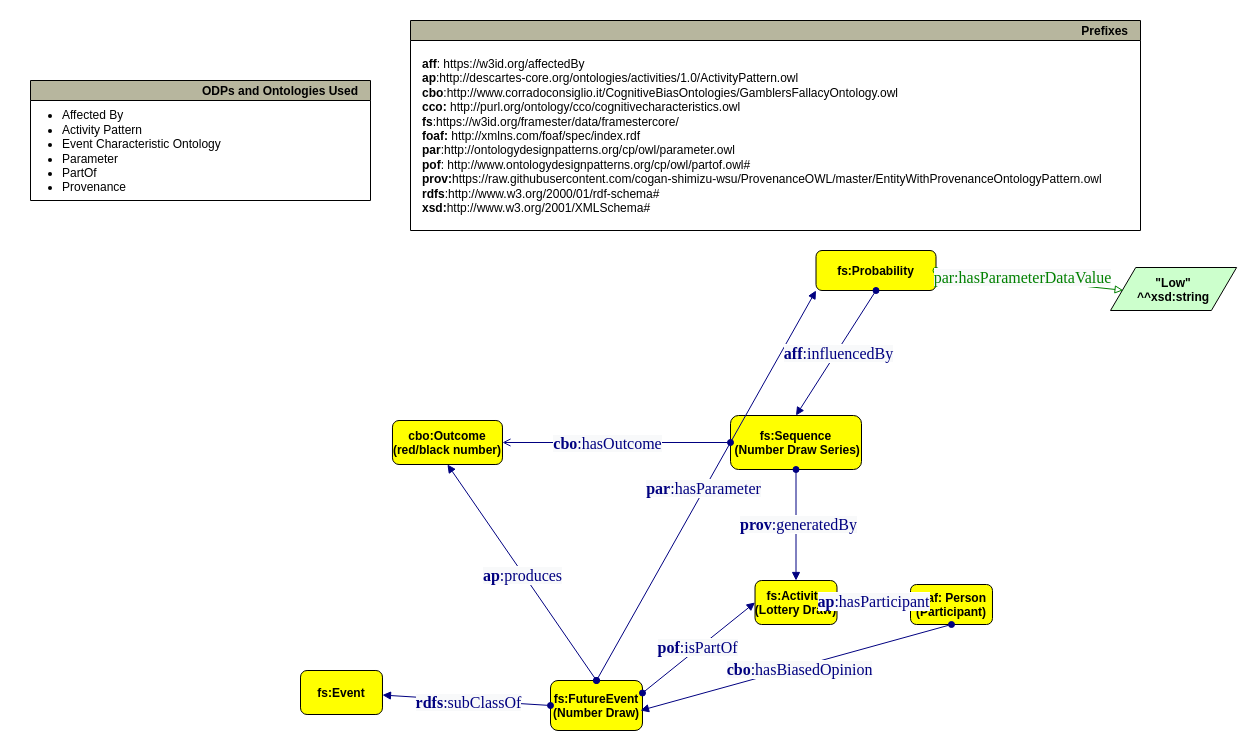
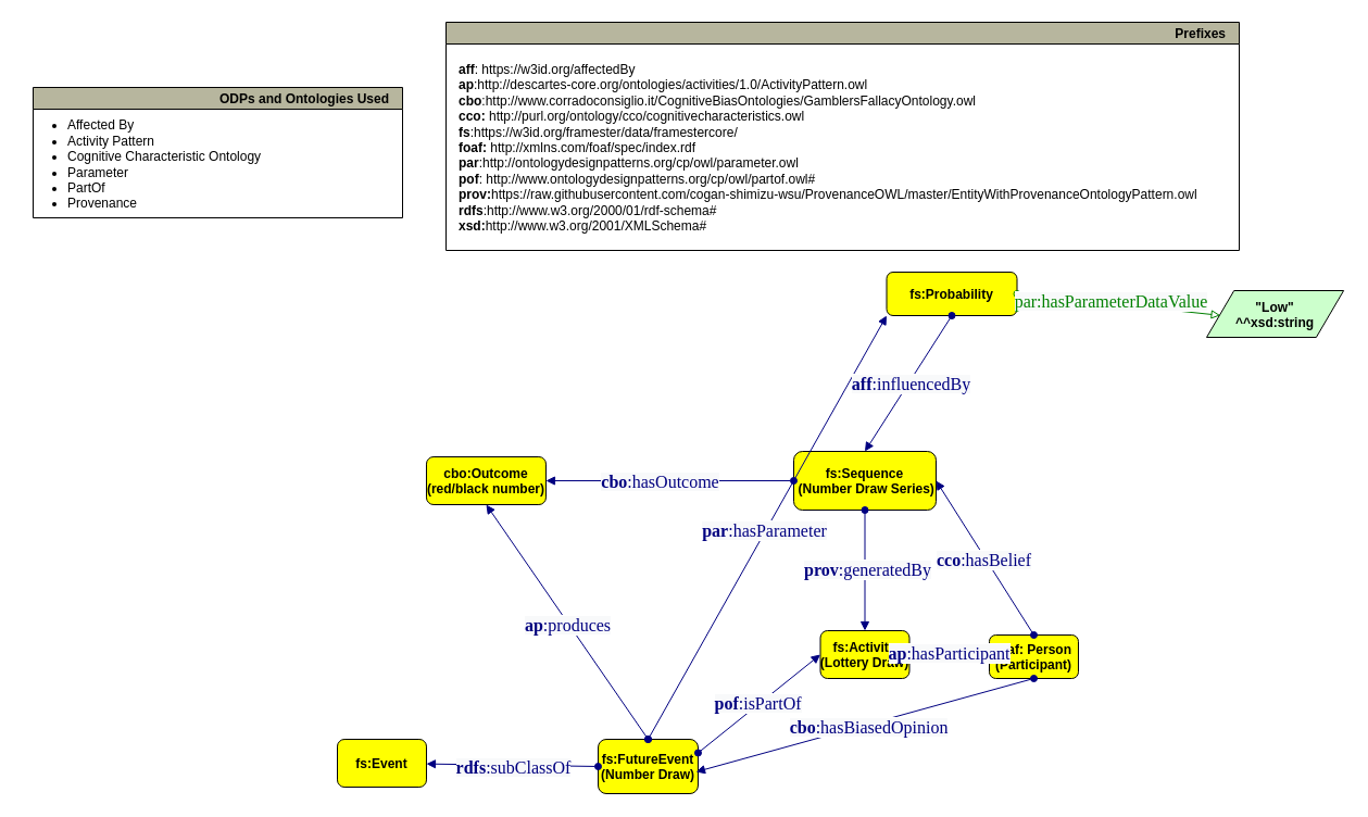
- <mxCell id="12" value="&lt;ul&gt;&lt;li&gt;Affected By&lt;/li&gt;&lt;li&gt;Activity Pattern&lt;/li&gt;&lt;li style=&quot;border-color: var(--border-color);&quot;&gt;Event Characteristic Ontology&lt;/li&gt;&lt;li&gt;Parameter&lt;/li&gt;&lt;li&gt;PartOf&lt;/li&gt;&lt;li&gt;Provenance&lt;/li&gt;&lt;/ul&gt;" style="text;html=1;strokeColor=none;fillColor=none;align=left;verticalAlign=middle;whiteSpace=wrap;rounded=0;" parent="11" vertex="1"><mxGeometry x="-10" width="270" height="142" as="geometry" /></mxCell>
+ <mxCell id="12" value="&lt;ul&gt;&lt;li&gt;Affected By&lt;/li&gt;&lt;li&gt;Activity Pattern&lt;/li&gt;&lt;li style=&quot;border-color: var(--border-color);&quot;&gt;Cognitive Characteristic Ontology&lt;/li&gt;&lt;li&gt;Parameter&lt;/li&gt;&lt;li&gt;PartOf&lt;/li&gt;&lt;li&gt;Provenance&lt;/li&gt;&lt;/ul&gt;" style="text;html=1;strokeColor=none;fillColor=none;align=left;verticalAlign=middle;whiteSpace=wrap;rounded=0;" parent="11" vertex="1"><mxGeometry x="-10" width="270" height="142" as="geometry" /></mxCell>
- <mxCell id="28" value="" style="graphMlID=e0;rounded=0;endArrow=open;strokeColor=#000080;strokeWidth=1.0;startArrow=oval;startFill=1;endFill=1;entryX=1;entryY=0.5;entryDx=0;entryDy=0;exitX=0;exitY=0.5;exitDx=0;exitDy=0;" parent="1" source="4" target="13" edge="1"><mxGeometry relative="1" as="geometry"><mxPoint x="710" y="440" as="sourcePoint" /><mxPoint x="771" y="500" as="targetPoint" /></mxGeometry></mxCell>
+ <mxCell id="28" value="" style="graphMlID=e0;rounded=0;endArrow=block;strokeColor=#000080;strokeWidth=1.0;startArrow=oval;startFill=1;endFill=1;entryX=1;entryY=0.5;entryDx=0;entryDy=0;exitX=0;exitY=0.5;exitDx=0;exitDy=0;" parent="1" source="4" target="13" edge="1"><mxGeometry relative="1" as="geometry"><mxPoint x="710" y="440" as="sourcePoint" /><mxPoint x="771" y="500" as="targetPoint" /></mxGeometry></mxCell>
+ <mxCell id="16" value="" style="graphMlID=e0;rounded=0;endArrow=block;strokeColor=#000080;strokeWidth=1.0;startArrow=oval;startFill=1;endFill=1;exitX=0.5;exitY=0;exitDx=0;exitDy=0;entryX=1;entryY=0.5;entryDx=0;entryDy=0;" parent="1" source="2" target="4" edge="1"><mxGeometry relative="1" as="geometry"><mxPoint x="1040" y="430.082" as="sourcePoint" /><mxPoint x="1191" y="430" as="targetPoint" /></mxGeometry></mxCell>
+ <mxCell id="17" value="&lt;span style=&quot;color: rgb(0 , 0 , 128) ; font-family: &amp;quot;dialog&amp;quot; ; font-size: 16px ; background-color: rgb(248 , 249 , 250)&quot;&gt;&lt;b&gt;cco&lt;/b&gt;:hasBelief&lt;/span&gt;" style="text;html=1;align=center;verticalAlign=middle;resizable=0;points=[];labelBackgroundColor=#ffffff;" parent="16" vertex="1" connectable="0"><mxGeometry x="-0.017" y="2" relative="1" as="geometry"><mxPoint as="offset" /></mxGeometry></mxCell>
- <mxCell id="3" value="fs:Event" style="graphMlID=n4;shape=rect;rounded=1;arcsize=30;fillColor=#ffff00;strokeColor=#000000;strokeWidth=1.0;fontStyle=1" parent="1" vertex="1"><mxGeometry x="300" y="670" width="81.968" height="44" as="geometry" /></mxCell>
+ <mxCell id="3" value="fs:Event" style="graphMlID=n4;shape=rect;rounded=1;arcsize=30;fillColor=#ffff00;strokeColor=#000000;strokeWidth=1.0;fontStyle=1" parent="1" vertex="1"><mxGeometry x="310" y="680" width="81.968" height="44" as="geometry" /></mxCell>
